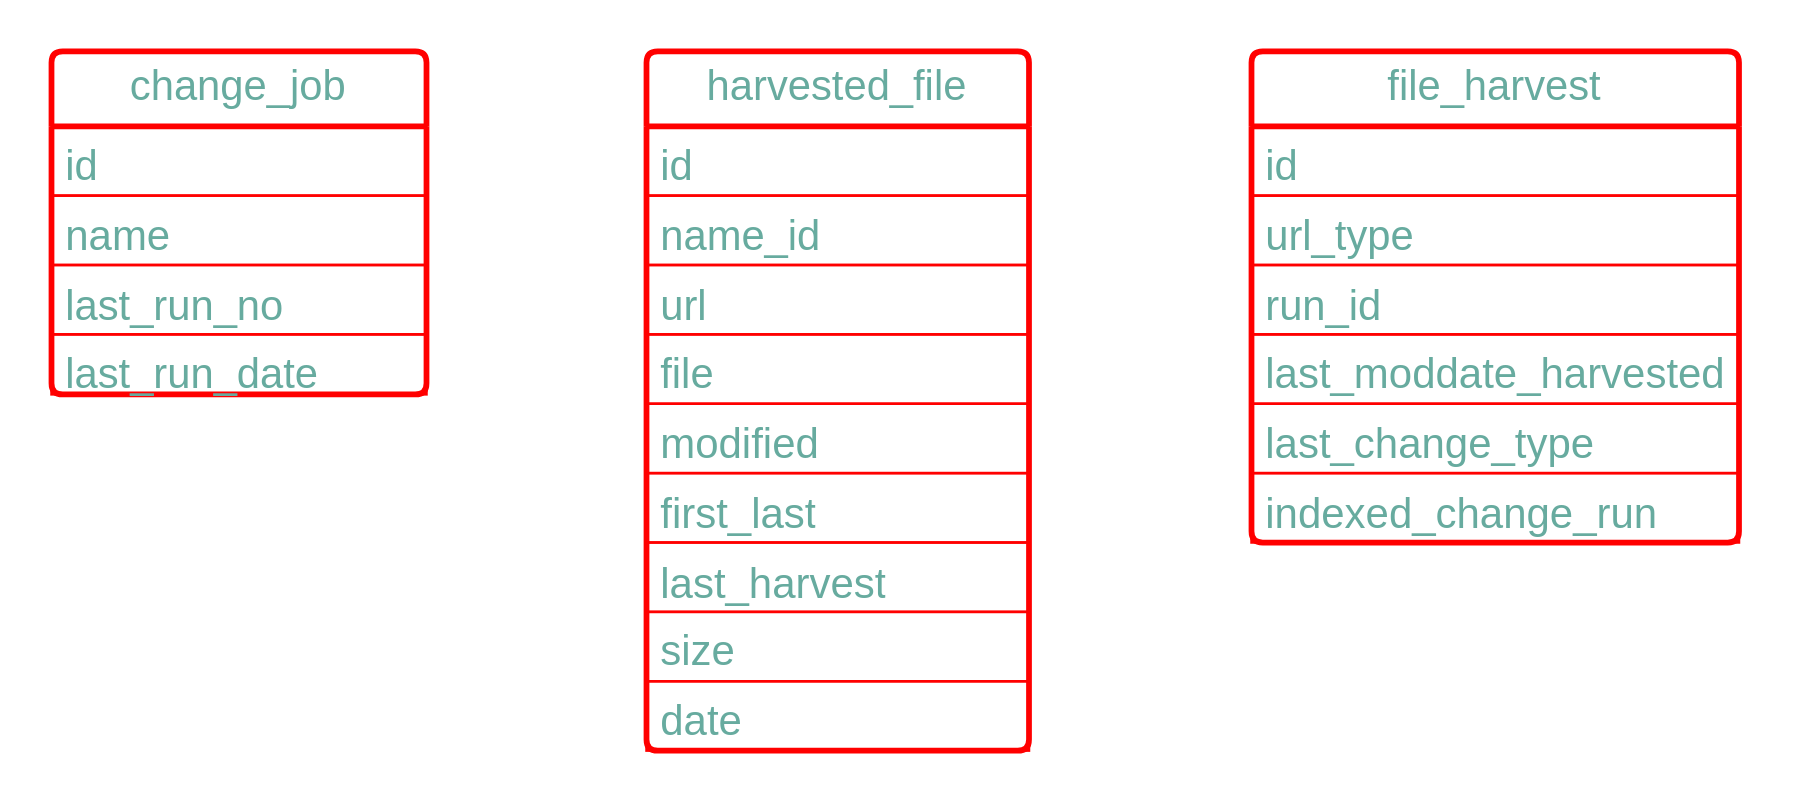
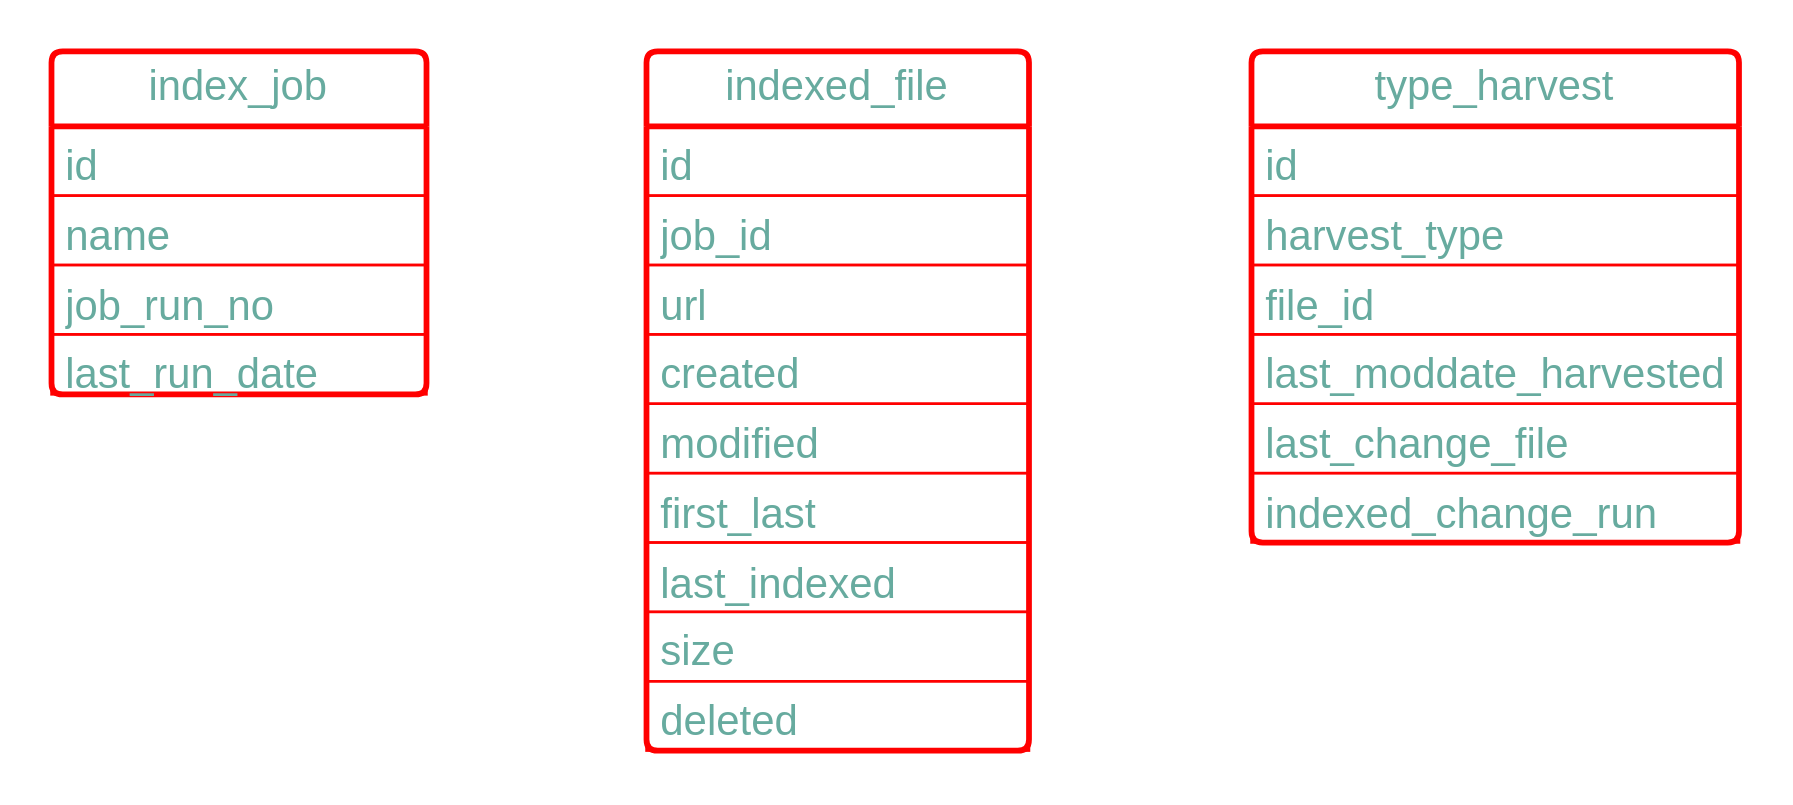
- <mxCell id="2" value="change_job" style="html=1;overflow=block;blockSpacing=1;whiteSpace=wrap;swimlane;childLayout=stackLayout;horizontal=1;horizontalStack=0;resizeParent=1;resizeParentMax=0;resizeLast=0;collapsible=0;fontStyle=0;marginBottom=0;swimlaneFillColor=#ffffff;startSize=30;whiteSpace=wrap;fontSize=16.7;whiteSpace=wrap;spacing=0;strokeOpacity=100;rounded=1;absoluteArcSize=1;arcSize=9;strokeWidth=2.3;strokeColor=#FF0000;fontColor=#67AB9F;" vertex="1" parent="1"><mxGeometry x="20" y="20" width="150" height="137.25" as="geometry" /></mxCell>
+ <mxCell id="2" value="index_job" style="html=1;overflow=block;blockSpacing=1;whiteSpace=wrap;swimlane;childLayout=stackLayout;horizontal=1;horizontalStack=0;resizeParent=1;resizeParentMax=0;resizeLast=0;collapsible=0;fontStyle=0;marginBottom=0;swimlaneFillColor=#ffffff;startSize=30;whiteSpace=wrap;fontSize=16.7;whiteSpace=wrap;spacing=0;strokeOpacity=100;rounded=1;absoluteArcSize=1;arcSize=9;strokeWidth=2.3;strokeColor=#FF0000;fontColor=#67AB9F;" vertex="1" parent="1"><mxGeometry x="20" y="20" width="150" height="137.25" as="geometry" /></mxCell>
- <mxCell id="7" value="harvested_file" style="html=1;overflow=block;blockSpacing=1;whiteSpace=wrap;swimlane;childLayout=stackLayout;horizontal=1;horizontalStack=0;resizeParent=1;resizeParentMax=0;resizeLast=0;collapsible=0;fontStyle=0;marginBottom=0;swimlaneFillColor=#ffffff;startSize=30;whiteSpace=wrap;fontSize=16.7;whiteSpace=wrap;spacing=0;strokeOpacity=100;rounded=1;absoluteArcSize=1;arcSize=9;strokeWidth=2.3;strokeColor=#FF0000;fontColor=#67AB9F;" vertex="1" parent="1"><mxGeometry x="258" y="20" width="153" height="279.75" as="geometry" /></mxCell>
+ <mxCell id="7" value="indexed_file" style="html=1;overflow=block;blockSpacing=1;whiteSpace=wrap;swimlane;childLayout=stackLayout;horizontal=1;horizontalStack=0;resizeParent=1;resizeParentMax=0;resizeLast=0;collapsible=0;fontStyle=0;marginBottom=0;swimlaneFillColor=#ffffff;startSize=30;whiteSpace=wrap;fontSize=16.7;whiteSpace=wrap;spacing=0;strokeOpacity=100;rounded=1;absoluteArcSize=1;arcSize=9;strokeWidth=2.3;strokeColor=#FF0000;fontColor=#67AB9F;" vertex="1" parent="1"><mxGeometry x="258" y="20" width="153" height="279.75" as="geometry" /></mxCell>
- <mxCell id="17" value="file_harvest" style="html=1;overflow=block;blockSpacing=1;whiteSpace=wrap;swimlane;childLayout=stackLayout;horizontal=1;horizontalStack=0;resizeParent=1;resizeParentMax=0;resizeLast=0;collapsible=0;fontStyle=0;marginBottom=0;swimlaneFillColor=#ffffff;startSize=30;whiteSpace=wrap;fontSize=16.7;whiteSpace=wrap;spacing=0;strokeOpacity=100;rounded=1;absoluteArcSize=1;arcSize=9;strokeWidth=2.3;strokeColor=#FF0000;fontColor=#67AB9F;" vertex="1" parent="1"><mxGeometry x="500" y="20" width="195" height="196.5" as="geometry" /></mxCell>
+ <mxCell id="17" value="type_harvest" style="html=1;overflow=block;blockSpacing=1;whiteSpace=wrap;swimlane;childLayout=stackLayout;horizontal=1;horizontalStack=0;resizeParent=1;resizeParentMax=0;resizeLast=0;collapsible=0;fontStyle=0;marginBottom=0;swimlaneFillColor=#ffffff;startSize=30;whiteSpace=wrap;fontSize=16.7;whiteSpace=wrap;spacing=0;strokeOpacity=100;rounded=1;absoluteArcSize=1;arcSize=9;strokeWidth=2.3;strokeColor=#FF0000;fontColor=#67AB9F;" vertex="1" parent="1"><mxGeometry x="500" y="20" width="195" height="196.5" as="geometry" /></mxCell>
- <mxCell id="9" value="name_id" style="part=1;resizeHeight=0;align=left;verticalAlign=top;spacingLeft=4;spacingRight=4;overflow=hidden;rotatable=0;points=[[0,0.5],[1,0.5]];portConstraint=eastwest;html=1;whiteSpace=wrap;swimlaneFillColor=#ffffff;whiteSpace=wrap;fontSize=16.7;fillColor=none;strokeOpacity=100;strokeColor=#FF0000;fontColor=#67AB9F;" vertex="1" parent="7"><mxGeometry y="57.75" width="153" height="27.75" as="geometry" /></mxCell>
+ <mxCell id="9" value="job_id" style="part=1;resizeHeight=0;align=left;verticalAlign=top;spacingLeft=4;spacingRight=4;overflow=hidden;rotatable=0;points=[[0,0.5],[1,0.5]];portConstraint=eastwest;html=1;whiteSpace=wrap;swimlaneFillColor=#ffffff;whiteSpace=wrap;fontSize=16.7;fillColor=none;strokeOpacity=100;strokeColor=#FF0000;fontColor=#67AB9F;" vertex="1" parent="7"><mxGeometry y="57.75" width="153" height="27.75" as="geometry" /></mxCell>
- <mxCell id="19" value="url_type" style="part=1;resizeHeight=0;align=left;verticalAlign=top;spacingLeft=4;spacingRight=4;overflow=hidden;rotatable=0;points=[[0,0.5],[1,0.5]];portConstraint=eastwest;html=1;whiteSpace=wrap;swimlaneFillColor=#ffffff;whiteSpace=wrap;fontSize=16.7;fillColor=none;strokeOpacity=100;strokeColor=#FF0000;fontColor=#67AB9F;" vertex="1" parent="17"><mxGeometry y="57.75" width="195" height="27.75" as="geometry" /></mxCell>
+ <mxCell id="19" value="harvest_type" style="part=1;resizeHeight=0;align=left;verticalAlign=top;spacingLeft=4;spacingRight=4;overflow=hidden;rotatable=0;points=[[0,0.5],[1,0.5]];portConstraint=eastwest;html=1;whiteSpace=wrap;swimlaneFillColor=#ffffff;whiteSpace=wrap;fontSize=16.7;fillColor=none;strokeOpacity=100;strokeColor=#FF0000;fontColor=#67AB9F;" vertex="1" parent="17"><mxGeometry y="57.75" width="195" height="27.75" as="geometry" /></mxCell>
- <mxCell id="5" value="last_run_no" style="part=1;resizeHeight=0;align=left;verticalAlign=top;spacingLeft=4;spacingRight=4;overflow=hidden;rotatable=0;points=[[0,0.5],[1,0.5]];portConstraint=eastwest;html=1;whiteSpace=wrap;swimlaneFillColor=#ffffff;whiteSpace=wrap;fontSize=16.7;fillColor=none;strokeOpacity=100;strokeColor=#FF0000;fontColor=#67AB9F;" vertex="1" parent="2"><mxGeometry y="85.5" width="150" height="27.75" as="geometry" /></mxCell>
+ <mxCell id="5" value="job_run_no" style="part=1;resizeHeight=0;align=left;verticalAlign=top;spacingLeft=4;spacingRight=4;overflow=hidden;rotatable=0;points=[[0,0.5],[1,0.5]];portConstraint=eastwest;html=1;whiteSpace=wrap;swimlaneFillColor=#ffffff;whiteSpace=wrap;fontSize=16.7;fillColor=none;strokeOpacity=100;strokeColor=#FF0000;fontColor=#67AB9F;" vertex="1" parent="2"><mxGeometry y="85.5" width="150" height="27.75" as="geometry" /></mxCell>
- <mxCell id="20" value="run_id" style="part=1;resizeHeight=0;align=left;verticalAlign=top;spacingLeft=4;spacingRight=4;overflow=hidden;rotatable=0;points=[[0,0.5],[1,0.5]];portConstraint=eastwest;html=1;whiteSpace=wrap;swimlaneFillColor=#ffffff;whiteSpace=wrap;fontSize=16.7;fillColor=none;strokeOpacity=100;strokeColor=#FF0000;fontColor=#67AB9F;" vertex="1" parent="17"><mxGeometry y="85.5" width="195" height="27.75" as="geometry" /></mxCell>
+ <mxCell id="20" value="file_id" style="part=1;resizeHeight=0;align=left;verticalAlign=top;spacingLeft=4;spacingRight=4;overflow=hidden;rotatable=0;points=[[0,0.5],[1,0.5]];portConstraint=eastwest;html=1;whiteSpace=wrap;swimlaneFillColor=#ffffff;whiteSpace=wrap;fontSize=16.7;fillColor=none;strokeOpacity=100;strokeColor=#FF0000;fontColor=#67AB9F;" vertex="1" parent="17"><mxGeometry y="85.5" width="195" height="27.75" as="geometry" /></mxCell>
- <mxCell id="11" value="file" style="part=1;resizeHeight=0;align=left;verticalAlign=top;spacingLeft=4;spacingRight=4;overflow=hidden;rotatable=0;points=[[0,0.5],[1,0.5]];portConstraint=eastwest;html=1;whiteSpace=wrap;swimlaneFillColor=#ffffff;whiteSpace=wrap;fontSize=16.7;fillColor=none;strokeOpacity=100;strokeColor=#FF0000;fontColor=#67AB9F;" vertex="1" parent="7"><mxGeometry y="113.25" width="153" height="27.75" as="geometry" /></mxCell>
+ <mxCell id="11" value="created" style="part=1;resizeHeight=0;align=left;verticalAlign=top;spacingLeft=4;spacingRight=4;overflow=hidden;rotatable=0;points=[[0,0.5],[1,0.5]];portConstraint=eastwest;html=1;whiteSpace=wrap;swimlaneFillColor=#ffffff;whiteSpace=wrap;fontSize=16.7;fillColor=none;strokeOpacity=100;strokeColor=#FF0000;fontColor=#67AB9F;" vertex="1" parent="7"><mxGeometry y="113.25" width="153" height="27.75" as="geometry" /></mxCell>
- <mxCell id="22" value="last_change_type" style="part=1;resizeHeight=0;align=left;verticalAlign=top;spacingLeft=4;spacingRight=4;overflow=hidden;rotatable=0;points=[[0,0.5],[1,0.5]];portConstraint=eastwest;html=1;whiteSpace=wrap;swimlaneFillColor=#ffffff;whiteSpace=wrap;fontSize=16.8;fillColor=none;strokeOpacity=100;strokeColor=#FF0000;fontColor=#67AB9F;" vertex="1" parent="17"><mxGeometry y="141" width="195" height="27.75" as="geometry" /></mxCell>
+ <mxCell id="22" value="last_change_file" style="part=1;resizeHeight=0;align=left;verticalAlign=top;spacingLeft=4;spacingRight=4;overflow=hidden;rotatable=0;points=[[0,0.5],[1,0.5]];portConstraint=eastwest;html=1;whiteSpace=wrap;swimlaneFillColor=#ffffff;whiteSpace=wrap;fontSize=16.8;fillColor=none;strokeOpacity=100;strokeColor=#FF0000;fontColor=#67AB9F;" vertex="1" parent="17"><mxGeometry y="141" width="195" height="27.75" as="geometry" /></mxCell>
- <mxCell id="14" value="last_harvest" style="part=1;resizeHeight=0;align=left;verticalAlign=top;spacingLeft=4;spacingRight=4;overflow=hidden;rotatable=0;points=[[0,0.5],[1,0.5]];portConstraint=eastwest;html=1;whiteSpace=wrap;swimlaneFillColor=#ffffff;whiteSpace=wrap;fontSize=16.8;fillColor=none;strokeOpacity=100;strokeColor=#FF0000;fontColor=#67AB9F;" vertex="1" parent="7"><mxGeometry y="196.5" width="153" height="27.75" as="geometry" /></mxCell>
+ <mxCell id="14" value="last_indexed" style="part=1;resizeHeight=0;align=left;verticalAlign=top;spacingLeft=4;spacingRight=4;overflow=hidden;rotatable=0;points=[[0,0.5],[1,0.5]];portConstraint=eastwest;html=1;whiteSpace=wrap;swimlaneFillColor=#ffffff;whiteSpace=wrap;fontSize=16.8;fillColor=none;strokeOpacity=100;strokeColor=#FF0000;fontColor=#67AB9F;" vertex="1" parent="7"><mxGeometry y="196.5" width="153" height="27.75" as="geometry" /></mxCell>
- <mxCell id="16" value="date" style="part=1;resizeHeight=0;align=left;verticalAlign=top;spacingLeft=4;spacingRight=4;overflow=hidden;rotatable=0;points=[[0,0.5],[1,0.5]];portConstraint=eastwest;html=1;whiteSpace=wrap;swimlaneFillColor=#ffffff;whiteSpace=wrap;fontSize=16.8;fillColor=none;strokeOpacity=100;strokeColor=#FF0000;fontColor=#67AB9F;" vertex="1" parent="7"><mxGeometry y="252" width="153" height="27.75" as="geometry" /></mxCell>
+ <mxCell id="16" value="deleted" style="part=1;resizeHeight=0;align=left;verticalAlign=top;spacingLeft=4;spacingRight=4;overflow=hidden;rotatable=0;points=[[0,0.5],[1,0.5]];portConstraint=eastwest;html=1;whiteSpace=wrap;swimlaneFillColor=#ffffff;whiteSpace=wrap;fontSize=16.8;fillColor=none;strokeOpacity=100;strokeColor=#FF0000;fontColor=#67AB9F;" vertex="1" parent="7"><mxGeometry y="252" width="153" height="27.75" as="geometry" /></mxCell>
